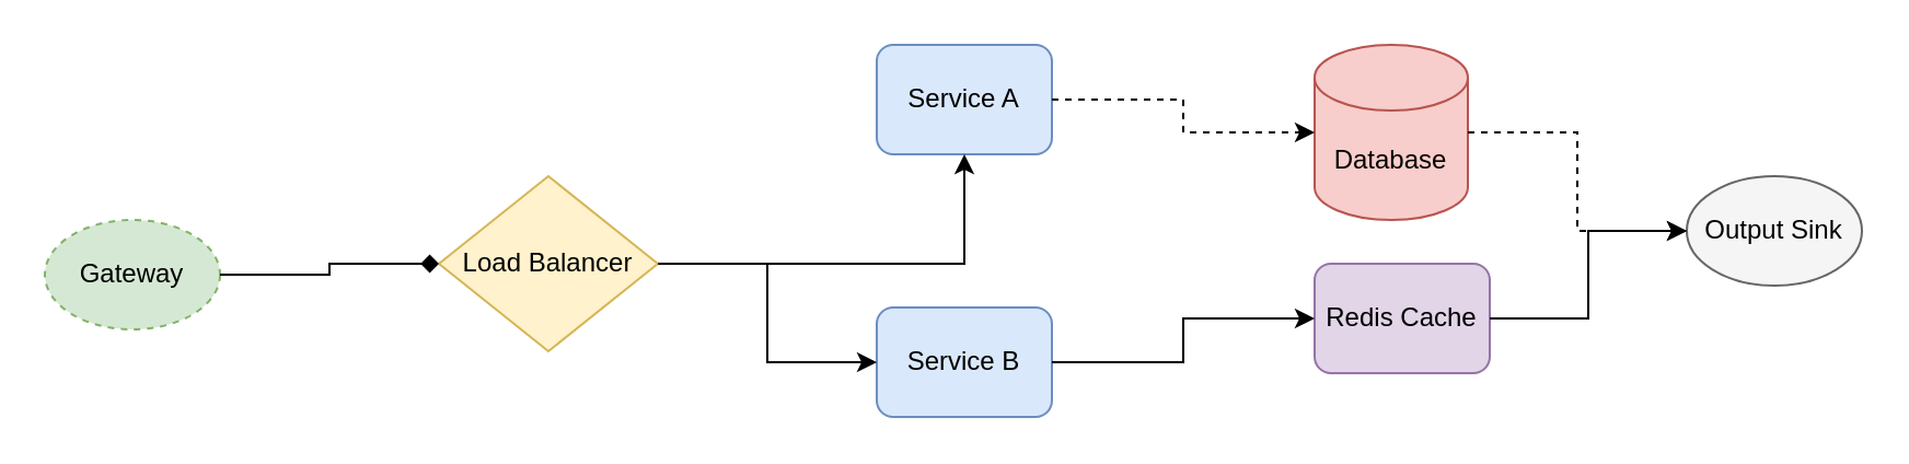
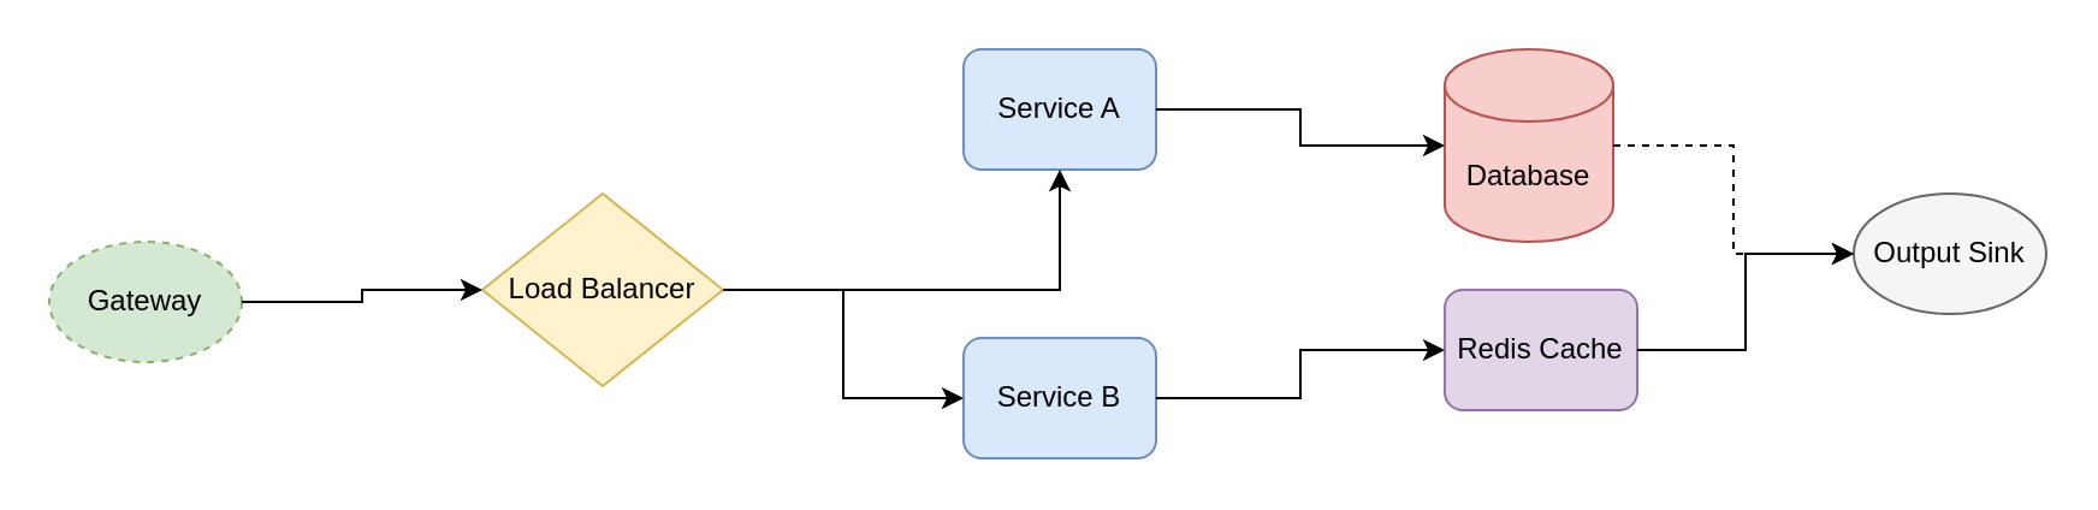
- <mxCell id="12" value="" style="edgeStyle=orthogonalEdgeStyle;rounded=0;orthogonalLoop=1;jettySize=auto;html=1;dashed=1;" edge="1" parent="1" source="4" target="6"><mxGeometry relative="1" as="geometry" /></mxCell>
+ <mxCell id="12" value="" style="edgeStyle=orthogonalEdgeStyle;rounded=0;orthogonalLoop=1;jettySize=auto;html=1;" edge="1" parent="1" source="4" target="6"><mxGeometry relative="1" as="geometry" /></mxCell>
- <mxCell id="9" value="" style="edgeStyle=orthogonalEdgeStyle;rounded=0;orthogonalLoop=1;jettySize=auto;html=1;endArrow=diamond;" edge="1" parent="1" source="2" target="3"><mxGeometry relative="1" as="geometry" /></mxCell>
+ <mxCell id="9" value="" style="edgeStyle=orthogonalEdgeStyle;rounded=0;orthogonalLoop=1;jettySize=auto;html=1;" edge="1" parent="1" source="2" target="3"><mxGeometry relative="1" as="geometry" /></mxCell>
